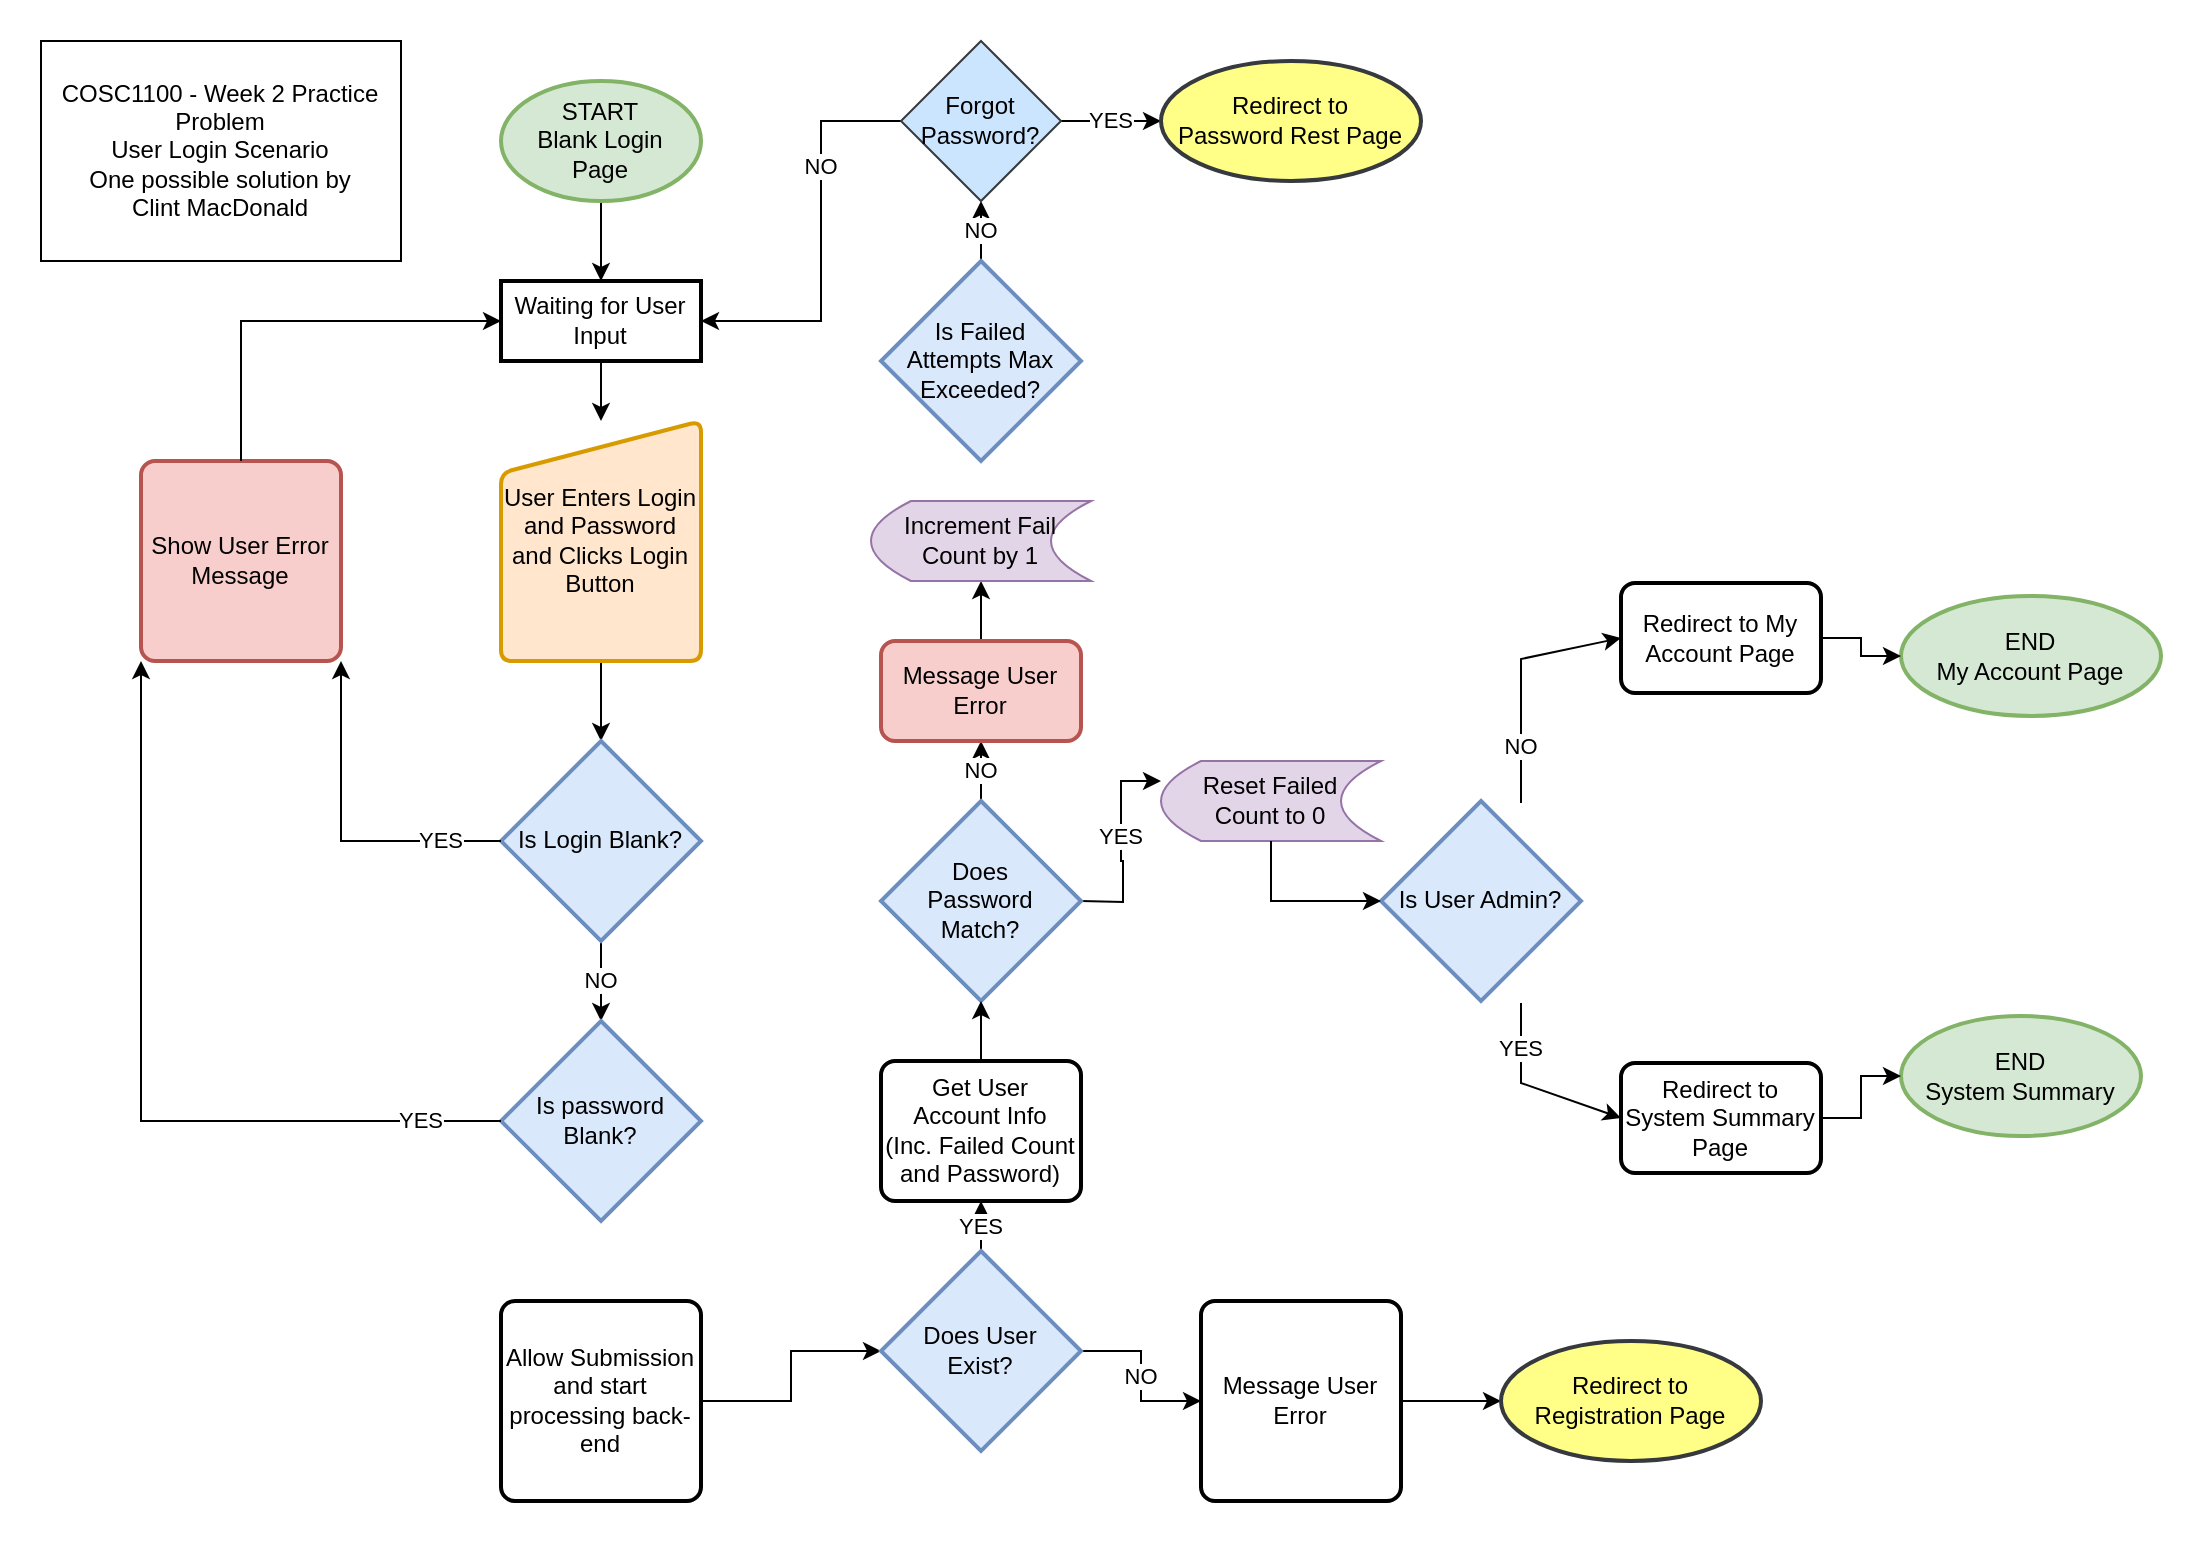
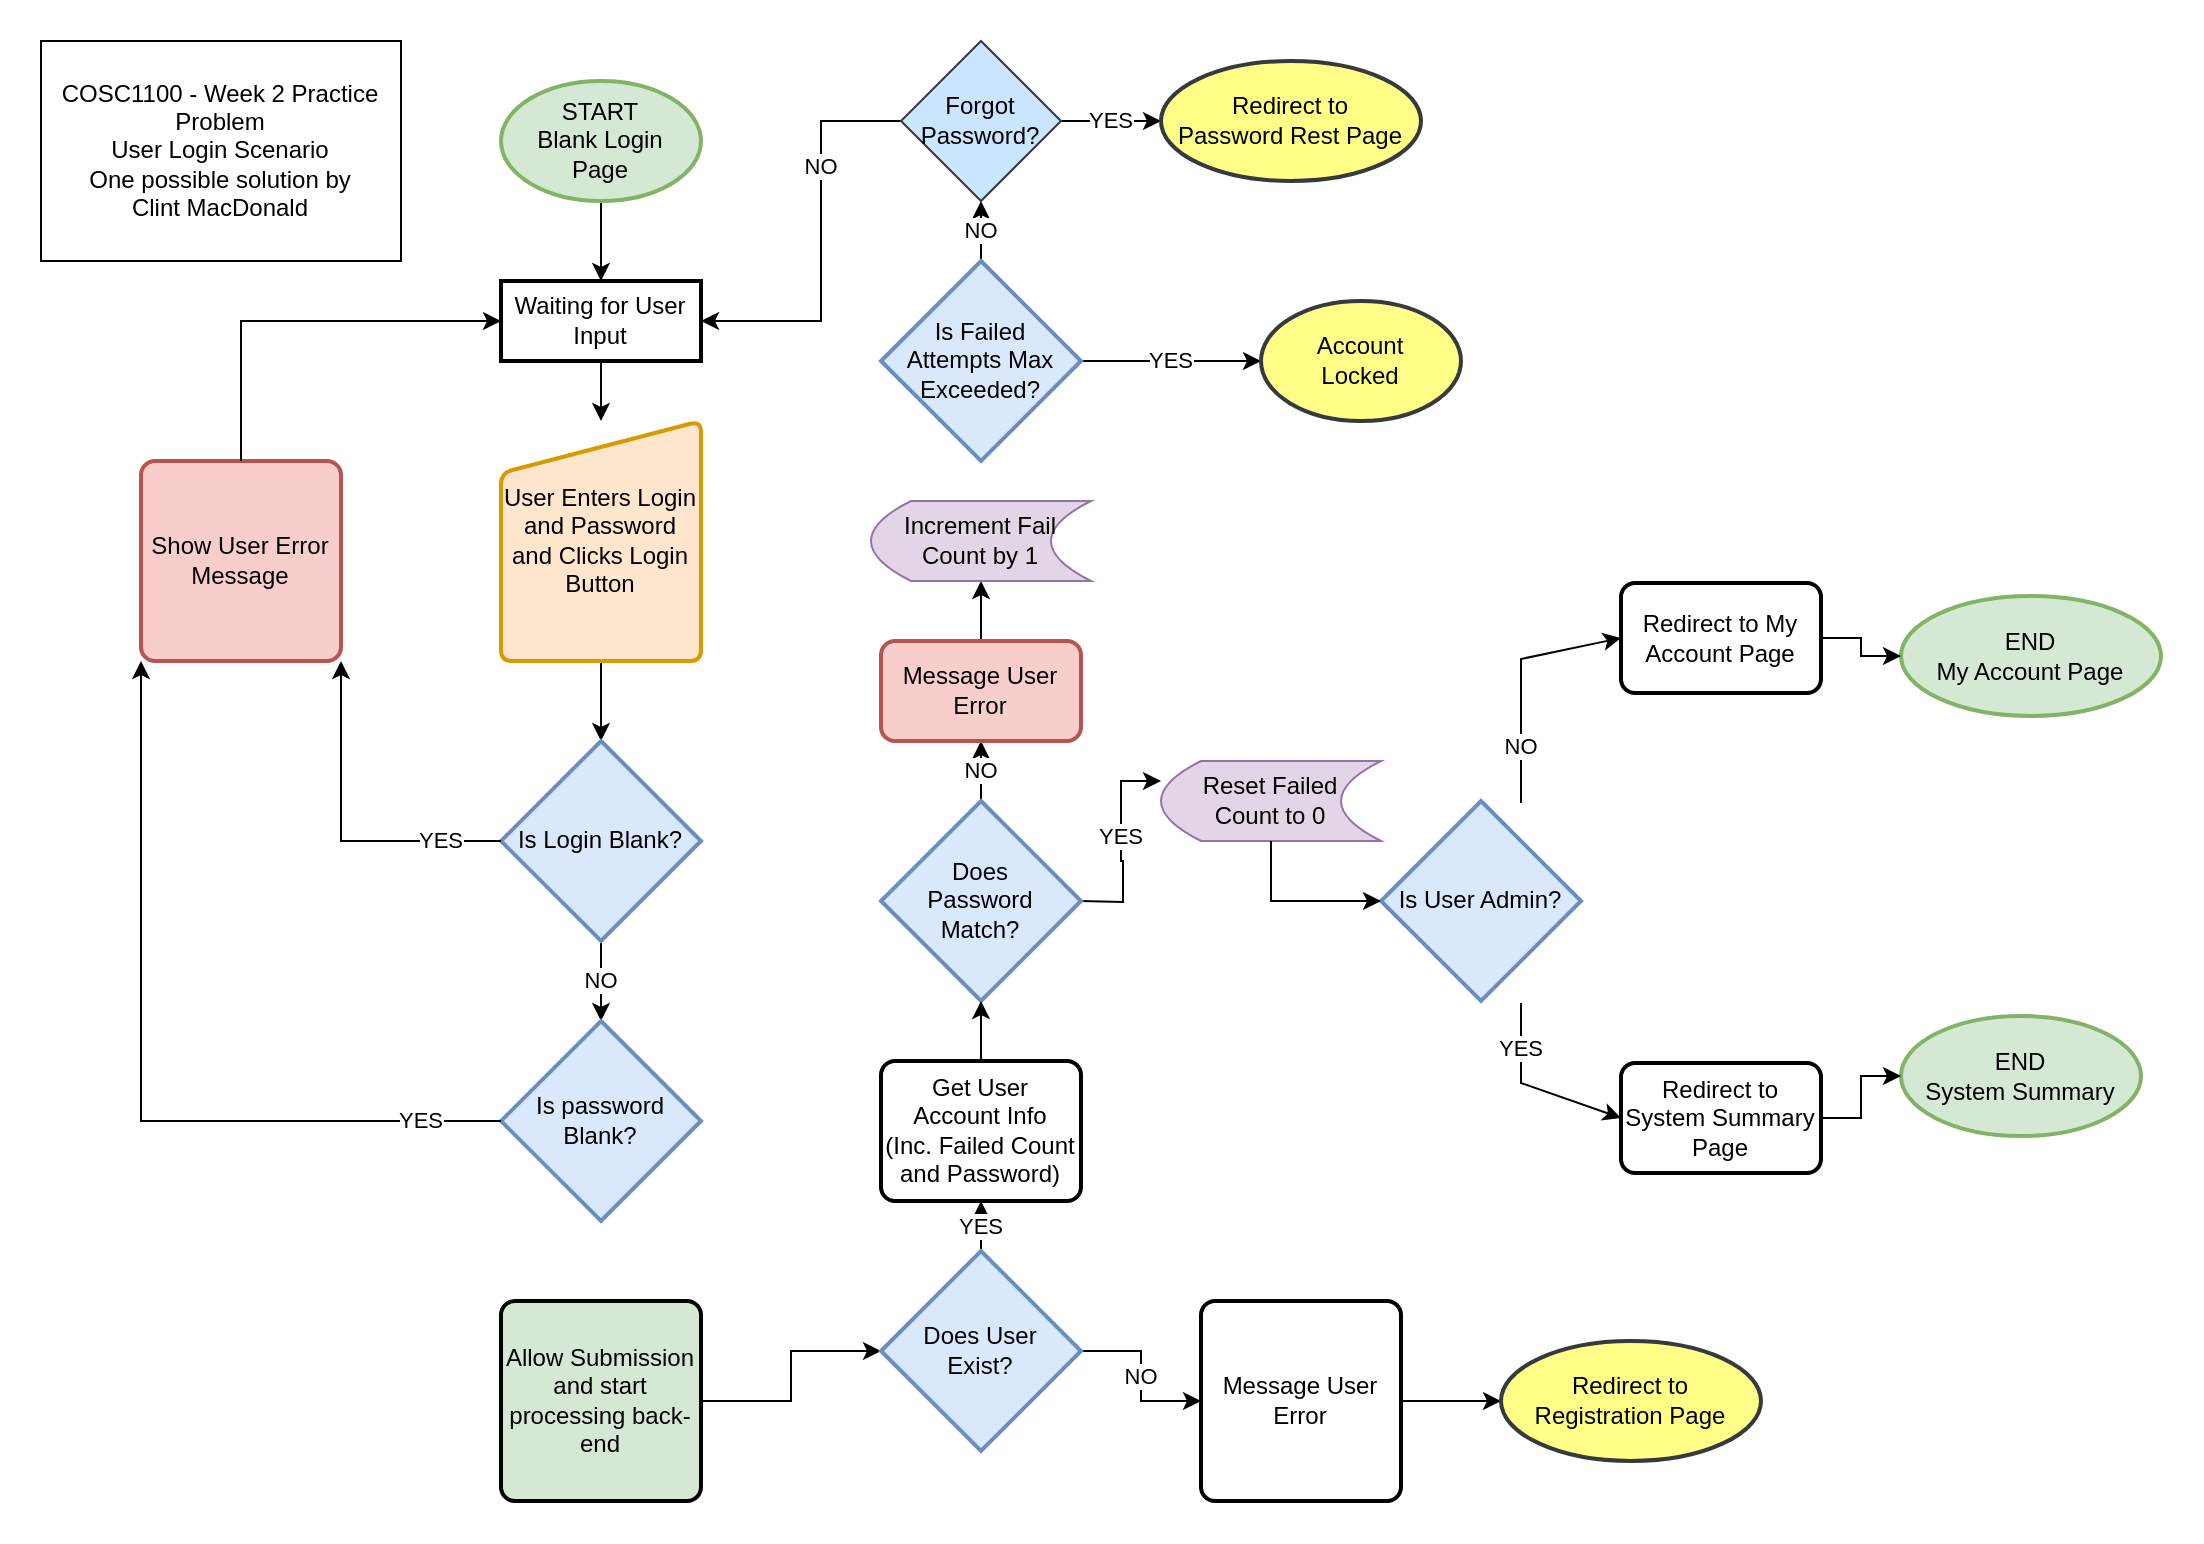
+ <mxCell id="31" value="YES" style="edgeStyle=orthogonalEdgeStyle;rounded=0;orthogonalLoop=1;jettySize=auto;html=1;" parent="1" source="33" target="34" edge="1"><mxGeometry relative="1" as="geometry" /></mxCell>
+ <mxCell id="34" value="Account&lt;br&gt;Locked" style="strokeWidth=2;html=1;shape=mxgraph.flowchart.start_1;whiteSpace=wrap;fillColor=#ffff88;strokeColor=#36393d;" parent="1" vertex="1"><mxGeometry x="630" y="150" width="100" height="60" as="geometry" /></mxCell>
- <mxCell id="17" value="Allow Submission and start processing back-end" style="rounded=1;whiteSpace=wrap;html=1;absoluteArcSize=1;arcSize=14;strokeWidth=2;" parent="1" vertex="1"><mxGeometry x="250" y="650" width="100" height="100" as="geometry" /></mxCell>
+ <mxCell id="17" value="Allow Submission and start processing back-end" style="rounded=1;whiteSpace=wrap;html=1;absoluteArcSize=1;arcSize=14;strokeWidth=2;fillColor=#d5e8d4;" parent="1" vertex="1"><mxGeometry x="250" y="650" width="100" height="100" as="geometry" /></mxCell>
